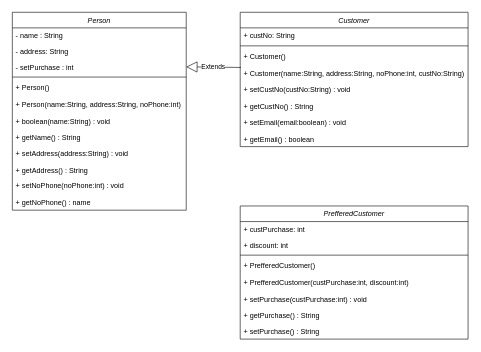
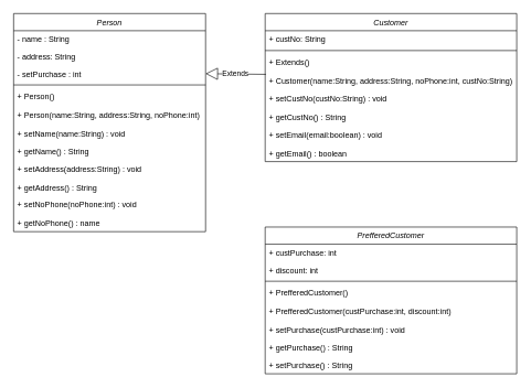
- <mxCell id="18" value="+ Customer()" style="text;align=left;verticalAlign=top;spacingLeft=4;spacingRight=4;overflow=hidden;rotatable=0;points=[[0,0.5],[1,0.5]];portConstraint=eastwest;" vertex="1" parent="15"><mxGeometry y="60" width="380" height="28" as="geometry" /></mxCell>
+ <mxCell id="18" value="+ Extends()" style="text;align=left;verticalAlign=top;spacingLeft=4;spacingRight=4;overflow=hidden;rotatable=0;points=[[0,0.5],[1,0.5]];portConstraint=eastwest;" vertex="1" parent="15"><mxGeometry y="60" width="380" height="28" as="geometry" /></mxCell>
- <mxCell id="9" value="+ boolean(name:String) : void" style="text;align=left;verticalAlign=top;spacingLeft=4;spacingRight=4;overflow=hidden;rotatable=0;points=[[0,0.5],[1,0.5]];portConstraint=eastwest;" vertex="1" parent="2"><mxGeometry y="168" width="290" height="28" as="geometry" /></mxCell>
+ <mxCell id="9" value="+ setName(name:String) : void" style="text;align=left;verticalAlign=top;spacingLeft=4;spacingRight=4;overflow=hidden;rotatable=0;points=[[0,0.5],[1,0.5]];portConstraint=eastwest;" vertex="1" parent="2"><mxGeometry y="168" width="290" height="28" as="geometry" /></mxCell>
